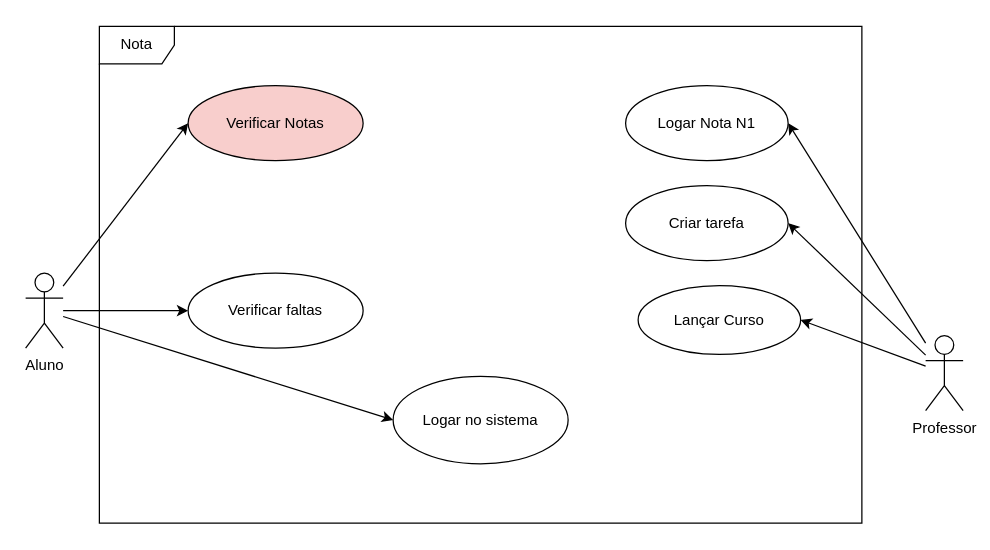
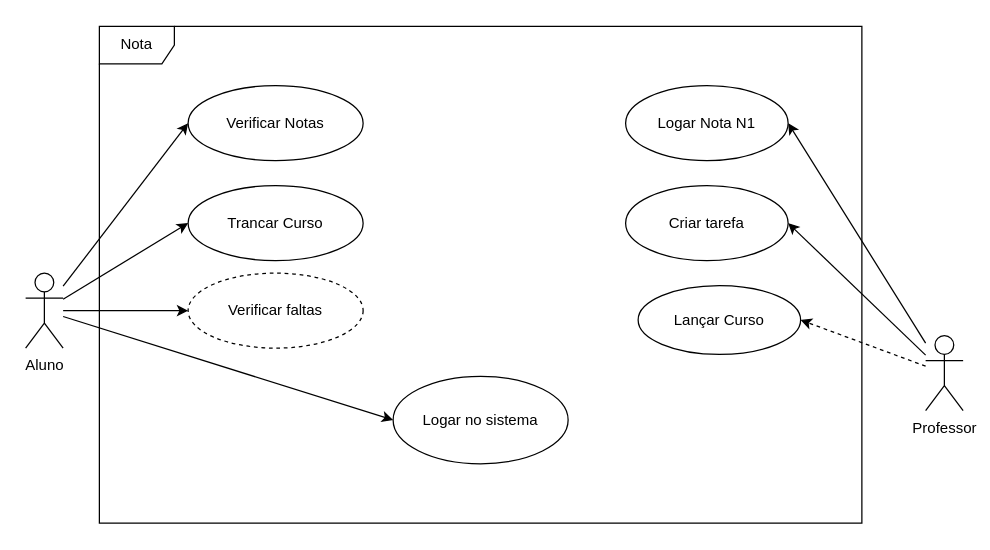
- <mxCell id="14" value="Verificar Notas" style="ellipse;whiteSpace=wrap;html=1;fillColor=#f8cecc;" parent="1" vertex="1"><mxGeometry x="150" y="68" width="140" height="60" as="geometry" /></mxCell>
+ <mxCell id="14" value="Verificar Notas" style="ellipse;whiteSpace=wrap;html=1;" parent="1" vertex="1"><mxGeometry x="150" y="68" width="140" height="60" as="geometry" /></mxCell>
+ <mxCell id="12" value="Trancar Curso" style="ellipse;whiteSpace=wrap;html=1;" parent="1" vertex="1"><mxGeometry x="150" y="148" width="140" height="60" as="geometry" /></mxCell>
+ <mxCell id="4" style="edgeStyle=none;html=1;entryX=0;entryY=0.5;entryDx=0;entryDy=0;" edge="1" parent="1" source="7" target="12"><mxGeometry relative="1" as="geometry" /></mxCell>
- <mxCell id="13" value="Verificar faltas" style="ellipse;whiteSpace=wrap;html=1;" parent="1" vertex="1"><mxGeometry x="150" y="218" width="140" height="60" as="geometry" /></mxCell>
+ <mxCell id="13" value="Verificar faltas" style="ellipse;whiteSpace=wrap;html=1;dashed=1;" parent="1" vertex="1"><mxGeometry x="150" y="218" width="140" height="60" as="geometry" /></mxCell>
- <mxCell id="10" style="edgeStyle=none;html=1;entryX=1;entryY=0.5;entryDx=0;entryDy=0;" edge="1" parent="1" source="11" target="17"><mxGeometry relative="1" as="geometry" /></mxCell>
+ <mxCell id="10" style="edgeStyle=none;html=1;entryX=1;entryY=0.5;entryDx=0;entryDy=0;dashed=1;" edge="1" parent="1" source="11" target="17"><mxGeometry relative="1" as="geometry" /></mxCell>
